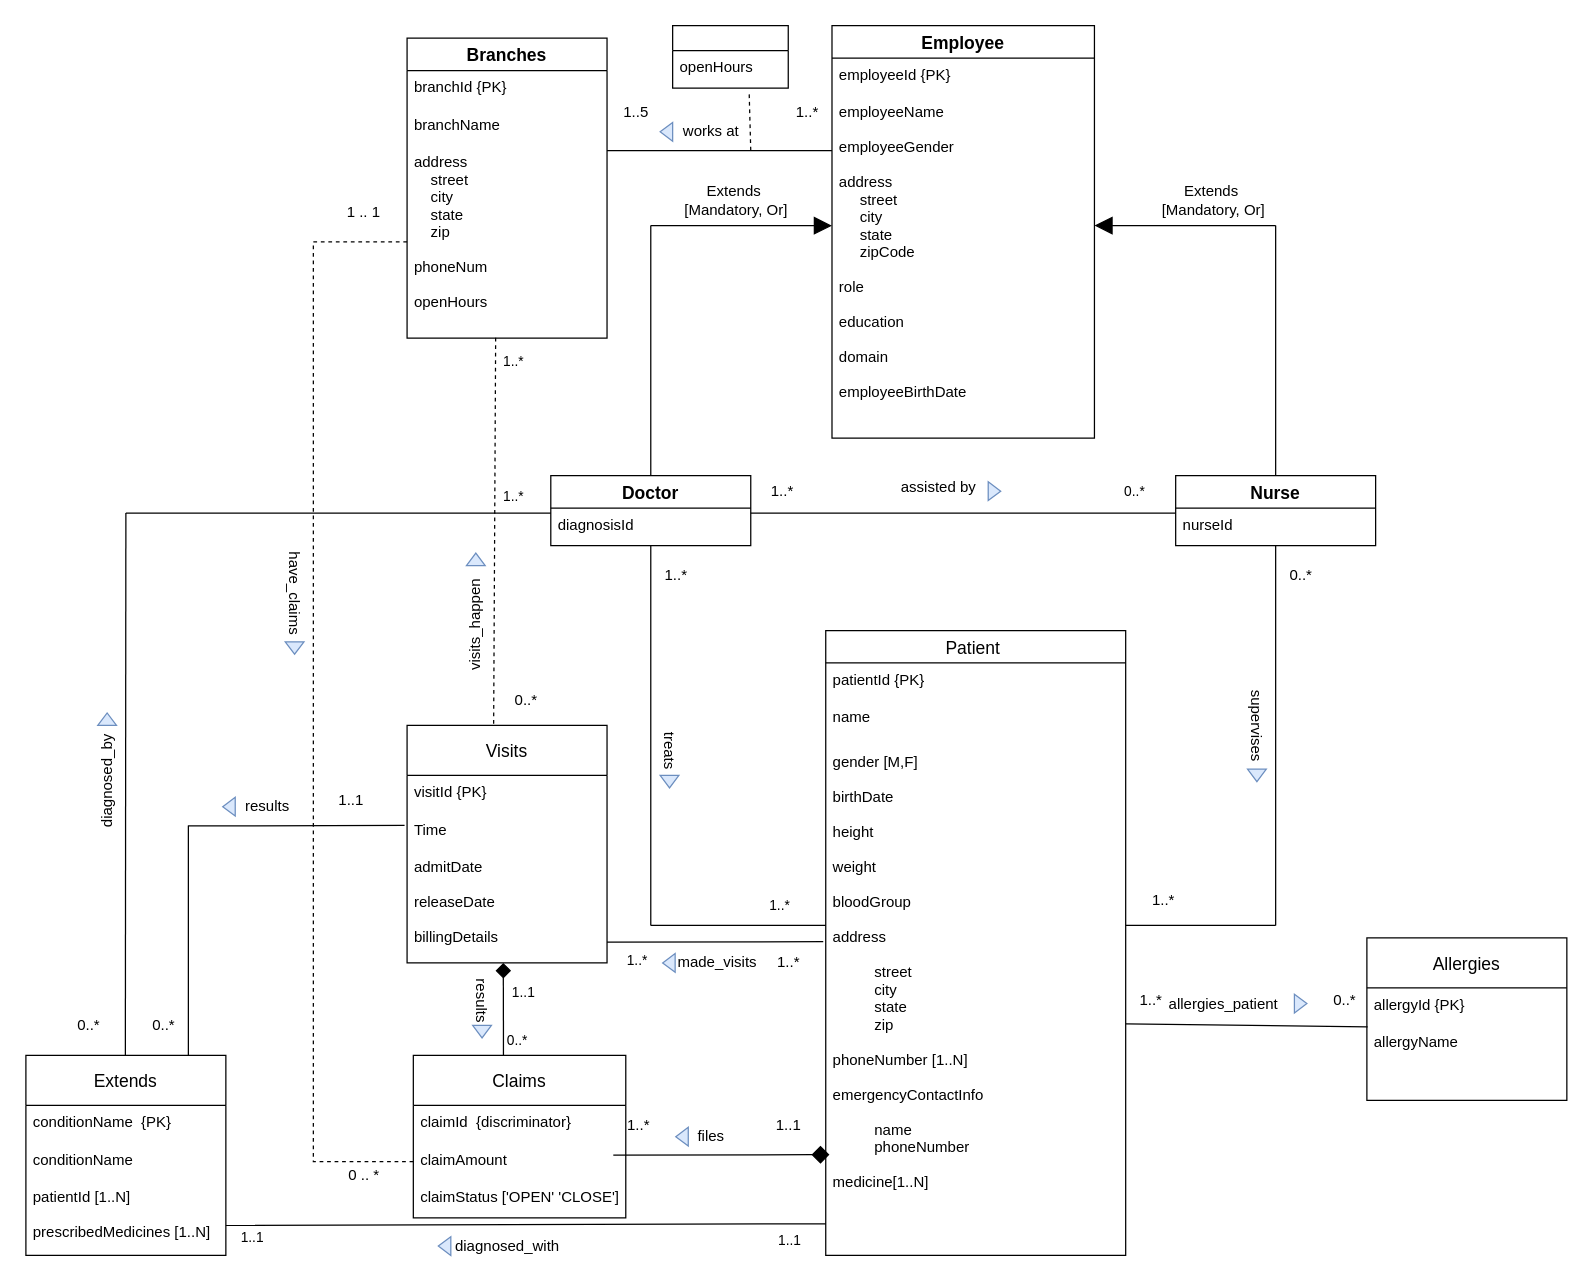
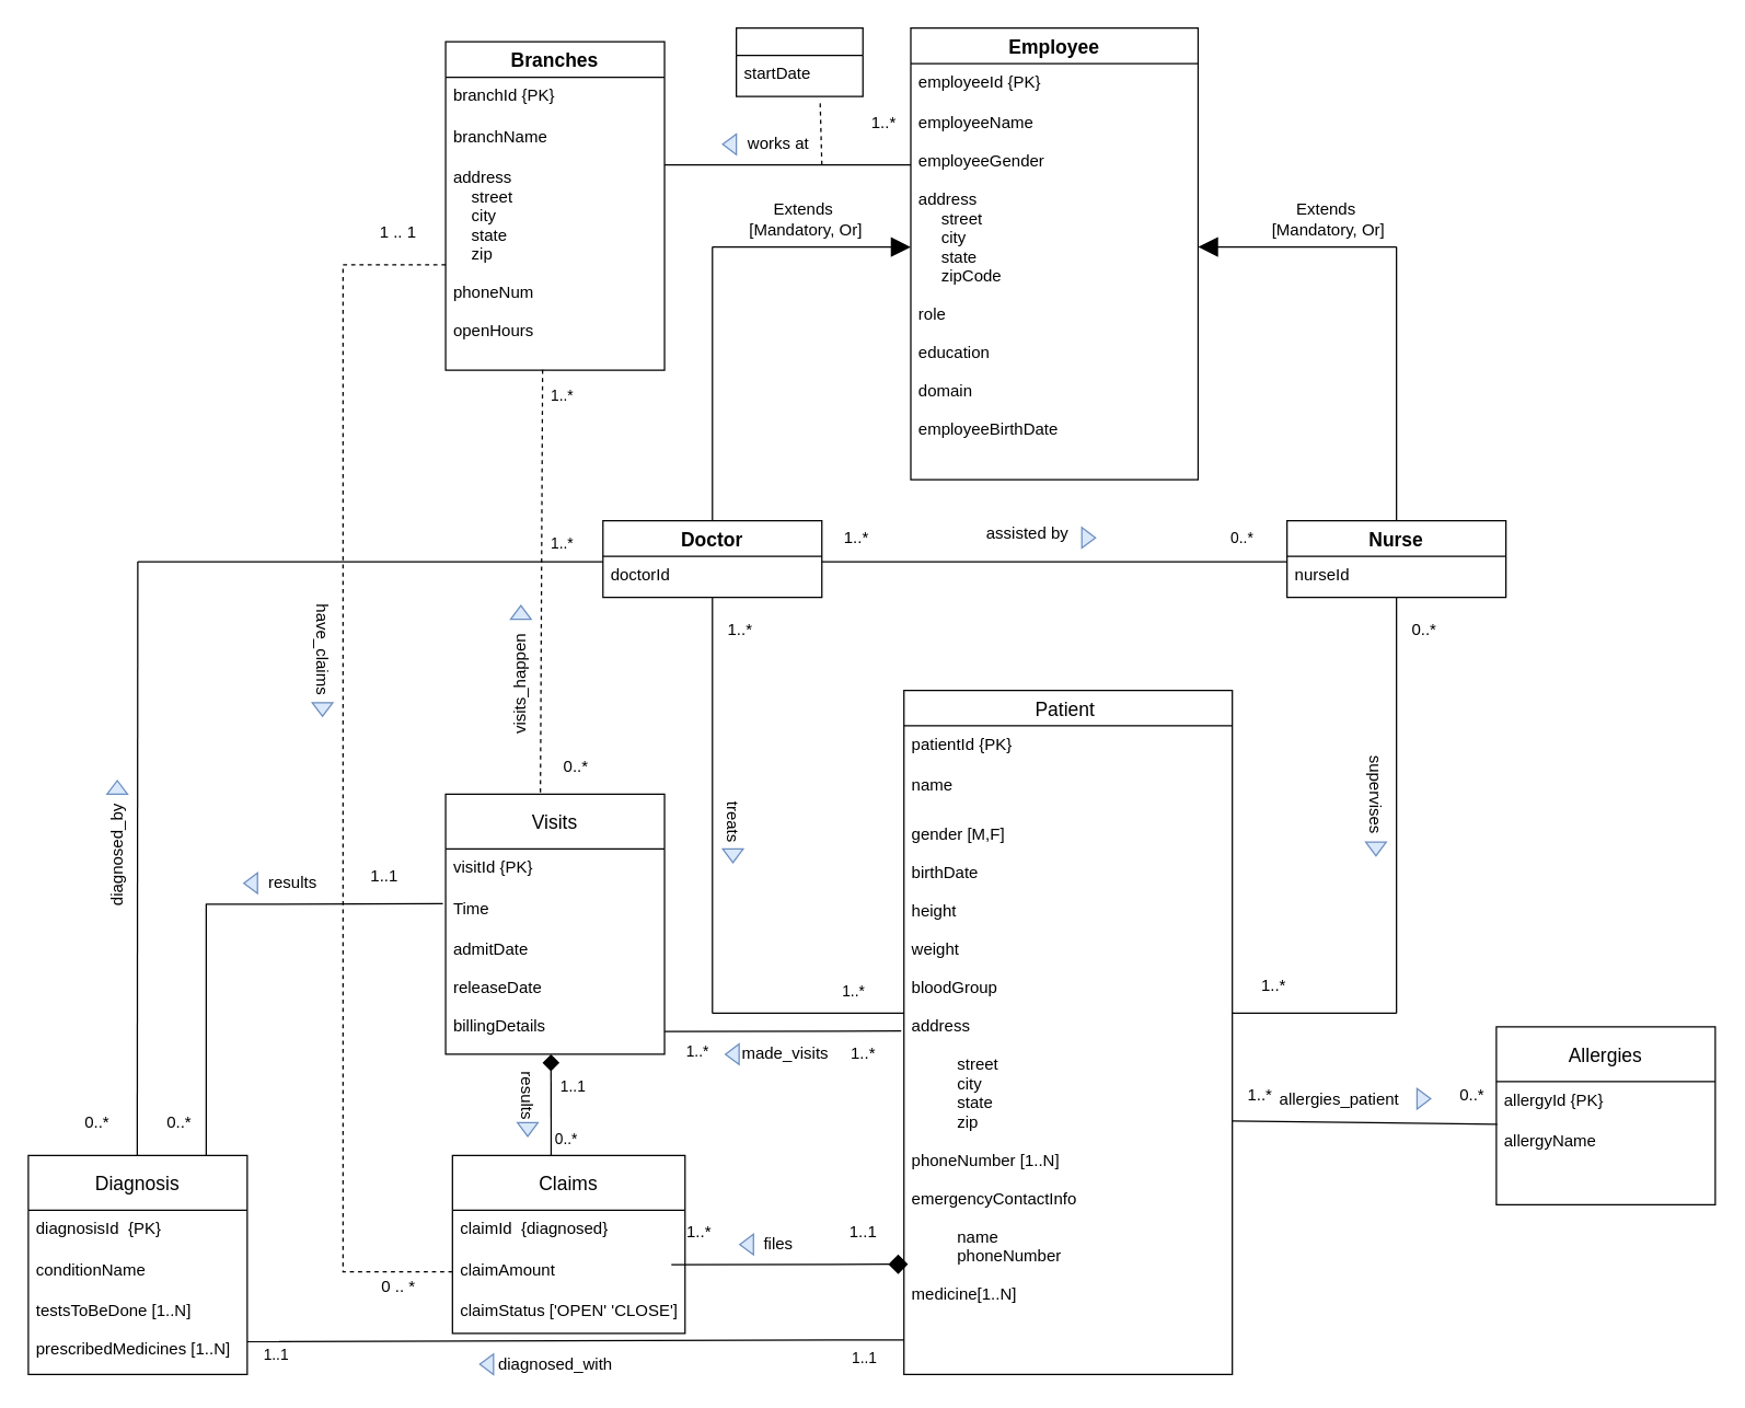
- <mxCell id="108" value="openHours" style="text;strokeColor=none;fillColor=none;spacingLeft=4;spacingRight=4;overflow=hidden;rotatable=0;points=[[0,0.5],[1,0.5]];portConstraint=eastwest;fontSize=12;" parent="107" vertex="1"><mxGeometry y="20" width="92.5" height="30" as="geometry" /></mxCell>
+ <mxCell id="108" value="startDate" style="text;strokeColor=none;fillColor=none;spacingLeft=4;spacingRight=4;overflow=hidden;rotatable=0;points=[[0,0.5],[1,0.5]];portConstraint=eastwest;fontSize=12;" parent="107" vertex="1"><mxGeometry y="20" width="92.5" height="30" as="geometry" /></mxCell>
- <mxCell id="92" value="1..5" style="text;html=1;align=center;verticalAlign=middle;resizable=0;points=[];autosize=1;" parent="1" vertex="1"><mxGeometry x="487.5" y="80" width="40" height="20" as="geometry" /></mxCell>
- <mxCell id="6" value="diagnosisId" style="text;strokeColor=none;fillColor=none;spacingLeft=4;spacingRight=4;overflow=hidden;rotatable=0;points=[[0,0.5],[1,0.5]];portConstraint=eastwest;fontSize=12;" parent="5" vertex="1"><mxGeometry y="26" width="160" height="30" as="geometry" /></mxCell>
+ <mxCell id="6" value="doctorId" style="text;strokeColor=none;fillColor=none;spacingLeft=4;spacingRight=4;overflow=hidden;rotatable=0;points=[[0,0.5],[1,0.5]];portConstraint=eastwest;fontSize=12;" parent="5" vertex="1"><mxGeometry y="26" width="160" height="30" as="geometry" /></mxCell>
- <mxCell id="43" value="Extends" style="swimlane;fontStyle=0;childLayout=stackLayout;horizontal=1;startSize=40;horizontalStack=0;resizeParent=1;resizeParentMax=0;resizeLast=0;collapsible=1;marginBottom=0;align=center;fontSize=14;" parent="1" vertex="1"><mxGeometry x="20" y="844" width="160" height="160" as="geometry" /></mxCell>
+ <mxCell id="43" value="Diagnosis" style="swimlane;fontStyle=0;childLayout=stackLayout;horizontal=1;startSize=40;horizontalStack=0;resizeParent=1;resizeParentMax=0;resizeLast=0;collapsible=1;marginBottom=0;align=center;fontSize=14;" parent="1" vertex="1"><mxGeometry x="20" y="844" width="160" height="160" as="geometry" /></mxCell>
- <mxCell id="44" value="conditionName  {PK}" style="text;strokeColor=none;fillColor=none;spacingLeft=4;spacingRight=4;overflow=hidden;rotatable=0;points=[[0,0.5],[1,0.5]];portConstraint=eastwest;fontSize=12;" parent="43" vertex="1"><mxGeometry y="40" width="160" height="30" as="geometry" /></mxCell>
+ <mxCell id="44" value="diagnosisId  {PK}" style="text;strokeColor=none;fillColor=none;spacingLeft=4;spacingRight=4;overflow=hidden;rotatable=0;points=[[0,0.5],[1,0.5]];portConstraint=eastwest;fontSize=12;" parent="43" vertex="1"><mxGeometry y="40" width="160" height="30" as="geometry" /></mxCell>
- <mxCell id="52" value="claimId  {discriminator}" style="text;strokeColor=none;fillColor=none;spacingLeft=4;spacingRight=4;overflow=hidden;rotatable=0;points=[[0,0.5],[1,0.5]];portConstraint=eastwest;fontSize=12;" parent="51" vertex="1"><mxGeometry y="40" width="170" height="30" as="geometry" /></mxCell>
+ <mxCell id="52" value="claimId  {diagnosed}" style="text;strokeColor=none;fillColor=none;spacingLeft=4;spacingRight=4;overflow=hidden;rotatable=0;points=[[0,0.5],[1,0.5]];portConstraint=eastwest;fontSize=12;" parent="51" vertex="1"><mxGeometry y="40" width="170" height="30" as="geometry" /></mxCell>
- <mxCell id="46" value="patientId [1..N]&#10;&#10;prescribedMedicines [1..N]" style="text;strokeColor=none;fillColor=none;spacingLeft=4;spacingRight=4;overflow=hidden;rotatable=0;points=[[0,0.5],[1,0.5]];portConstraint=eastwest;fontSize=12;" parent="43" vertex="1"><mxGeometry y="100" width="160" height="60" as="geometry" /></mxCell>
+ <mxCell id="46" value="testsToBeDone [1..N]&#10;&#10;prescribedMedicines [1..N]" style="text;strokeColor=none;fillColor=none;spacingLeft=4;spacingRight=4;overflow=hidden;rotatable=0;points=[[0,0.5],[1,0.5]];portConstraint=eastwest;fontSize=12;" parent="43" vertex="1"><mxGeometry y="100" width="160" height="60" as="geometry" /></mxCell>
